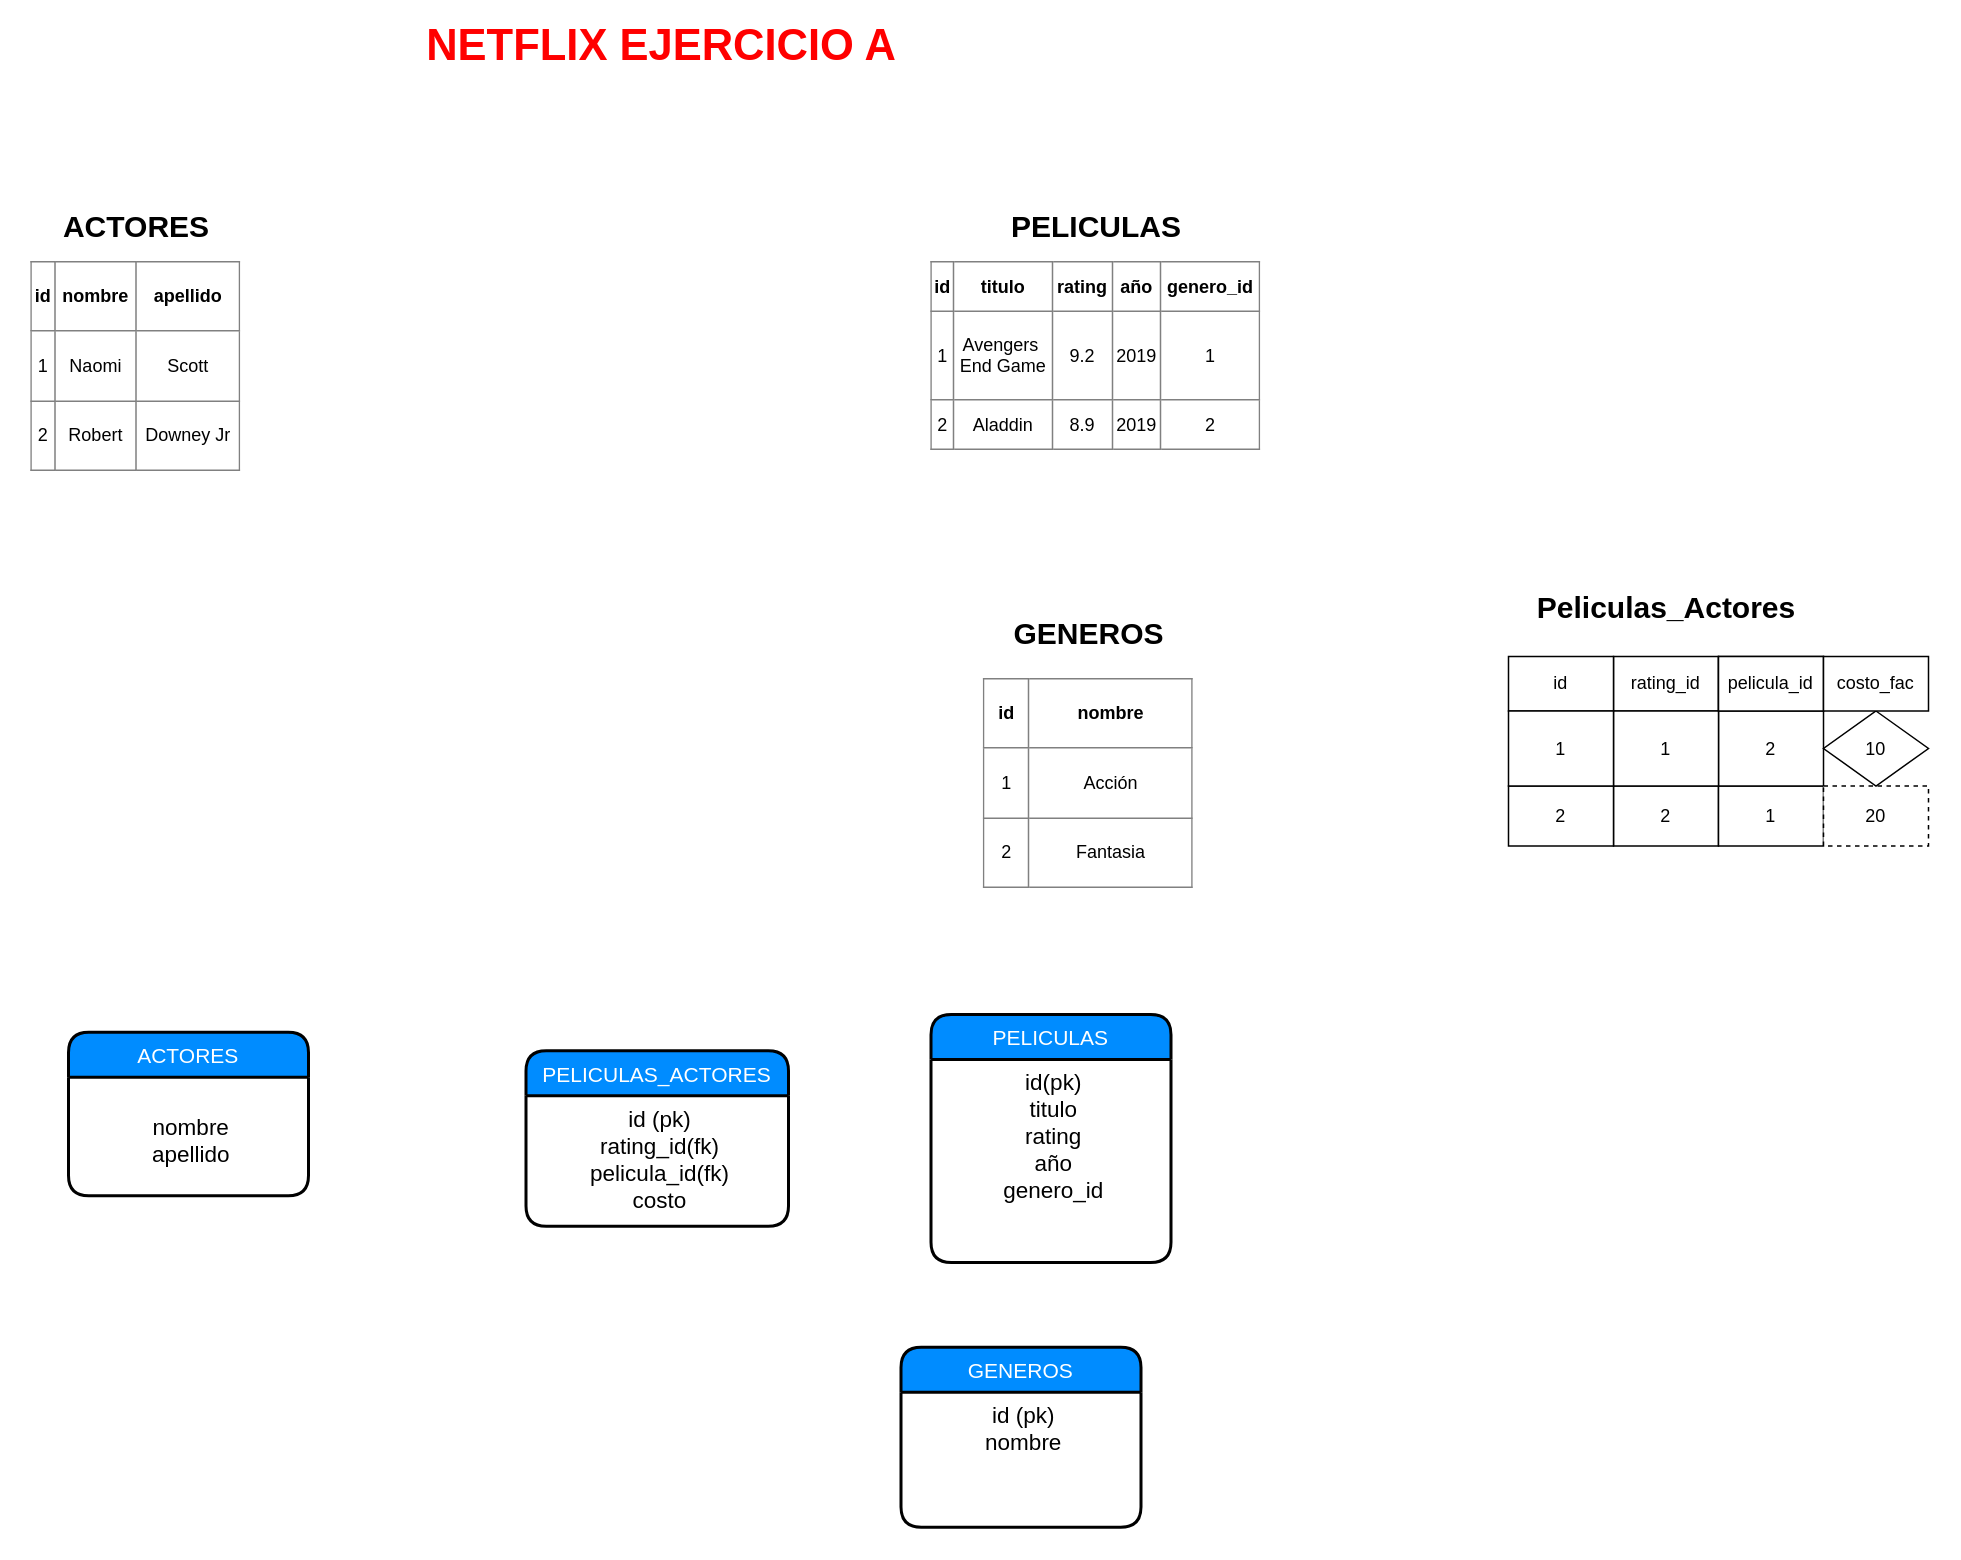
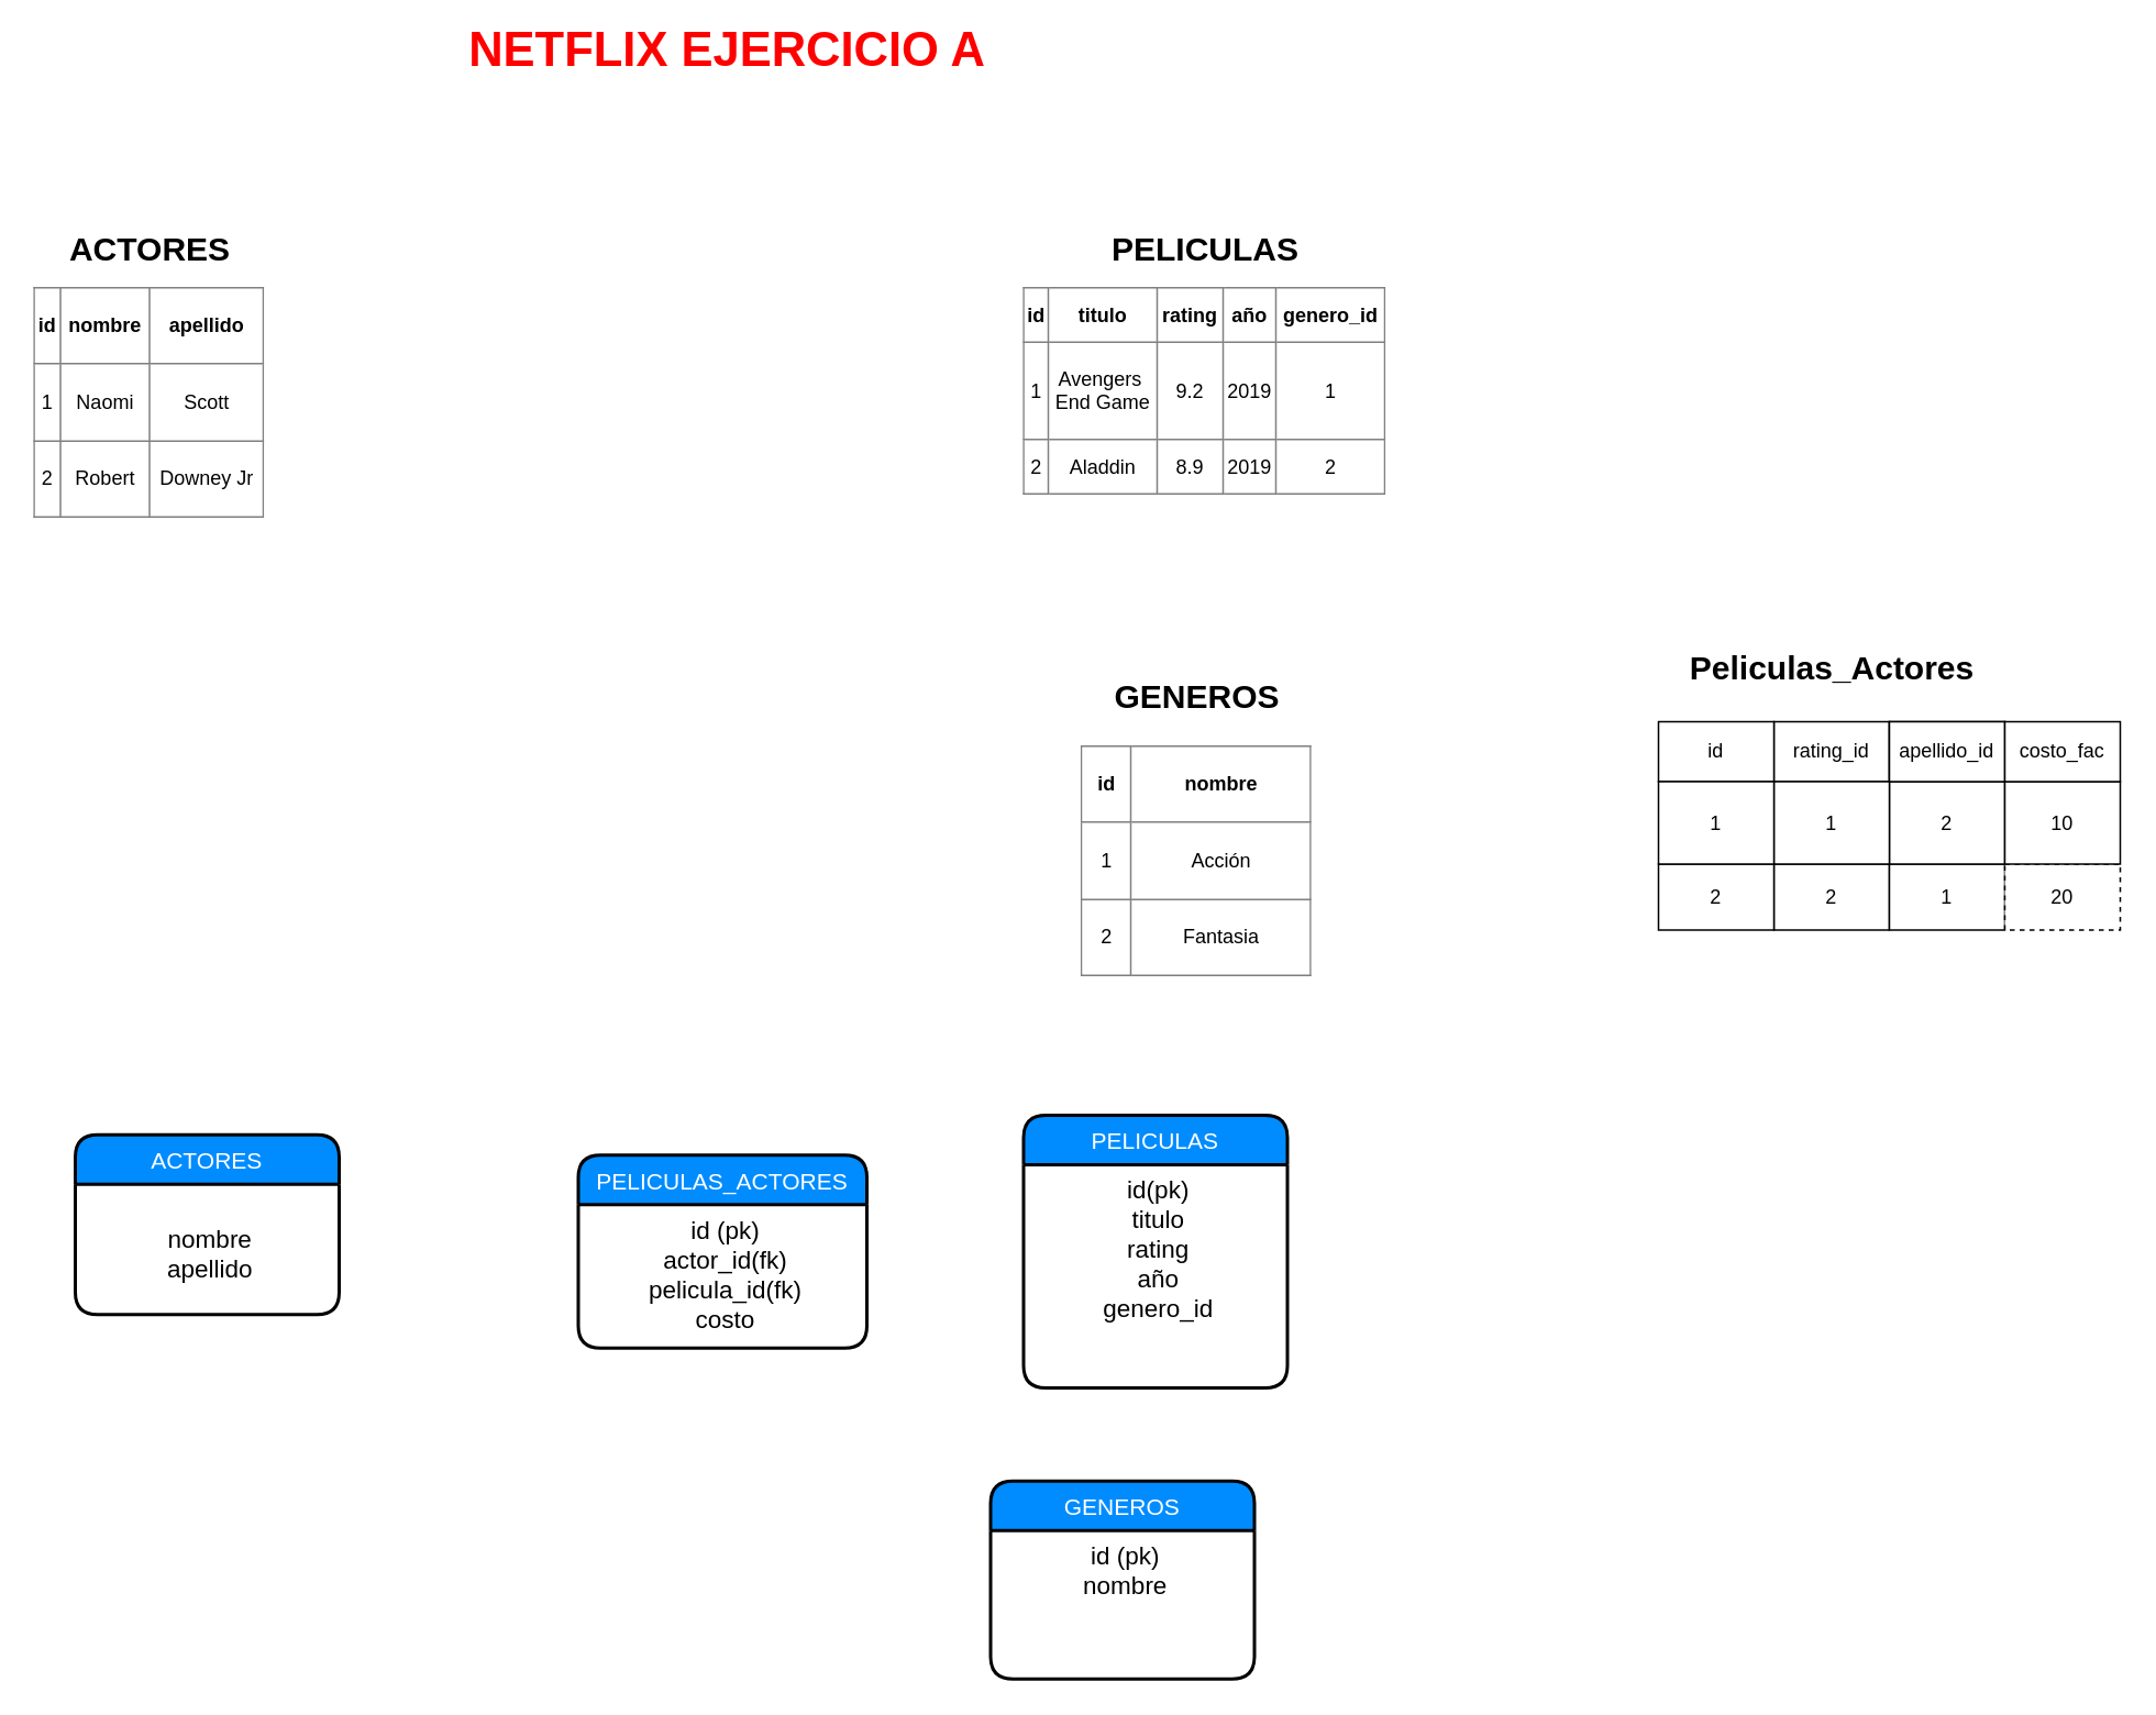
- <mxCell id="24" value="pelicula_id" style="rounded=0;whiteSpace=wrap;html=1;" vertex="1" parent="1"><mxGeometry x="1145" y="437.17" width="70" height="36.33" as="geometry" /></mxCell>
+ <mxCell id="24" value="apellido_id" style="rounded=0;whiteSpace=wrap;html=1;" vertex="1" parent="1"><mxGeometry x="1145" y="437.17" width="70" height="36.33" as="geometry" /></mxCell>
- <mxCell id="26" value="10" style="rhombus;whiteSpace=wrap;html=1;" vertex="1" parent="1"><mxGeometry x="1215" y="473.5" width="70" height="50" as="geometry" /></mxCell>
+ <mxCell id="26" value="10" style="rounded=0;whiteSpace=wrap;html=1;" vertex="1" parent="1"><mxGeometry x="1215" y="473.5" width="70" height="50" as="geometry" /></mxCell>
- <mxCell id="29" value="id (pk)&#10;rating_id(fk)&#10;pelicula_id(fk)&#10;costo&#10;" style="align=center;strokeColor=none;fillColor=none;spacingLeft=4;fontSize=15;verticalAlign=top;resizable=0;rotatable=0;part=1;" vertex="1" parent="28"><mxGeometry y="30" width="175" height="87" as="geometry" /></mxCell>
+ <mxCell id="29" value="id (pk)&#10;actor_id(fk)&#10;pelicula_id(fk)&#10;costo&#10;" style="align=center;strokeColor=none;fillColor=none;spacingLeft=4;fontSize=15;verticalAlign=top;resizable=0;rotatable=0;part=1;" vertex="1" parent="28"><mxGeometry y="30" width="175" height="87" as="geometry" /></mxCell>
